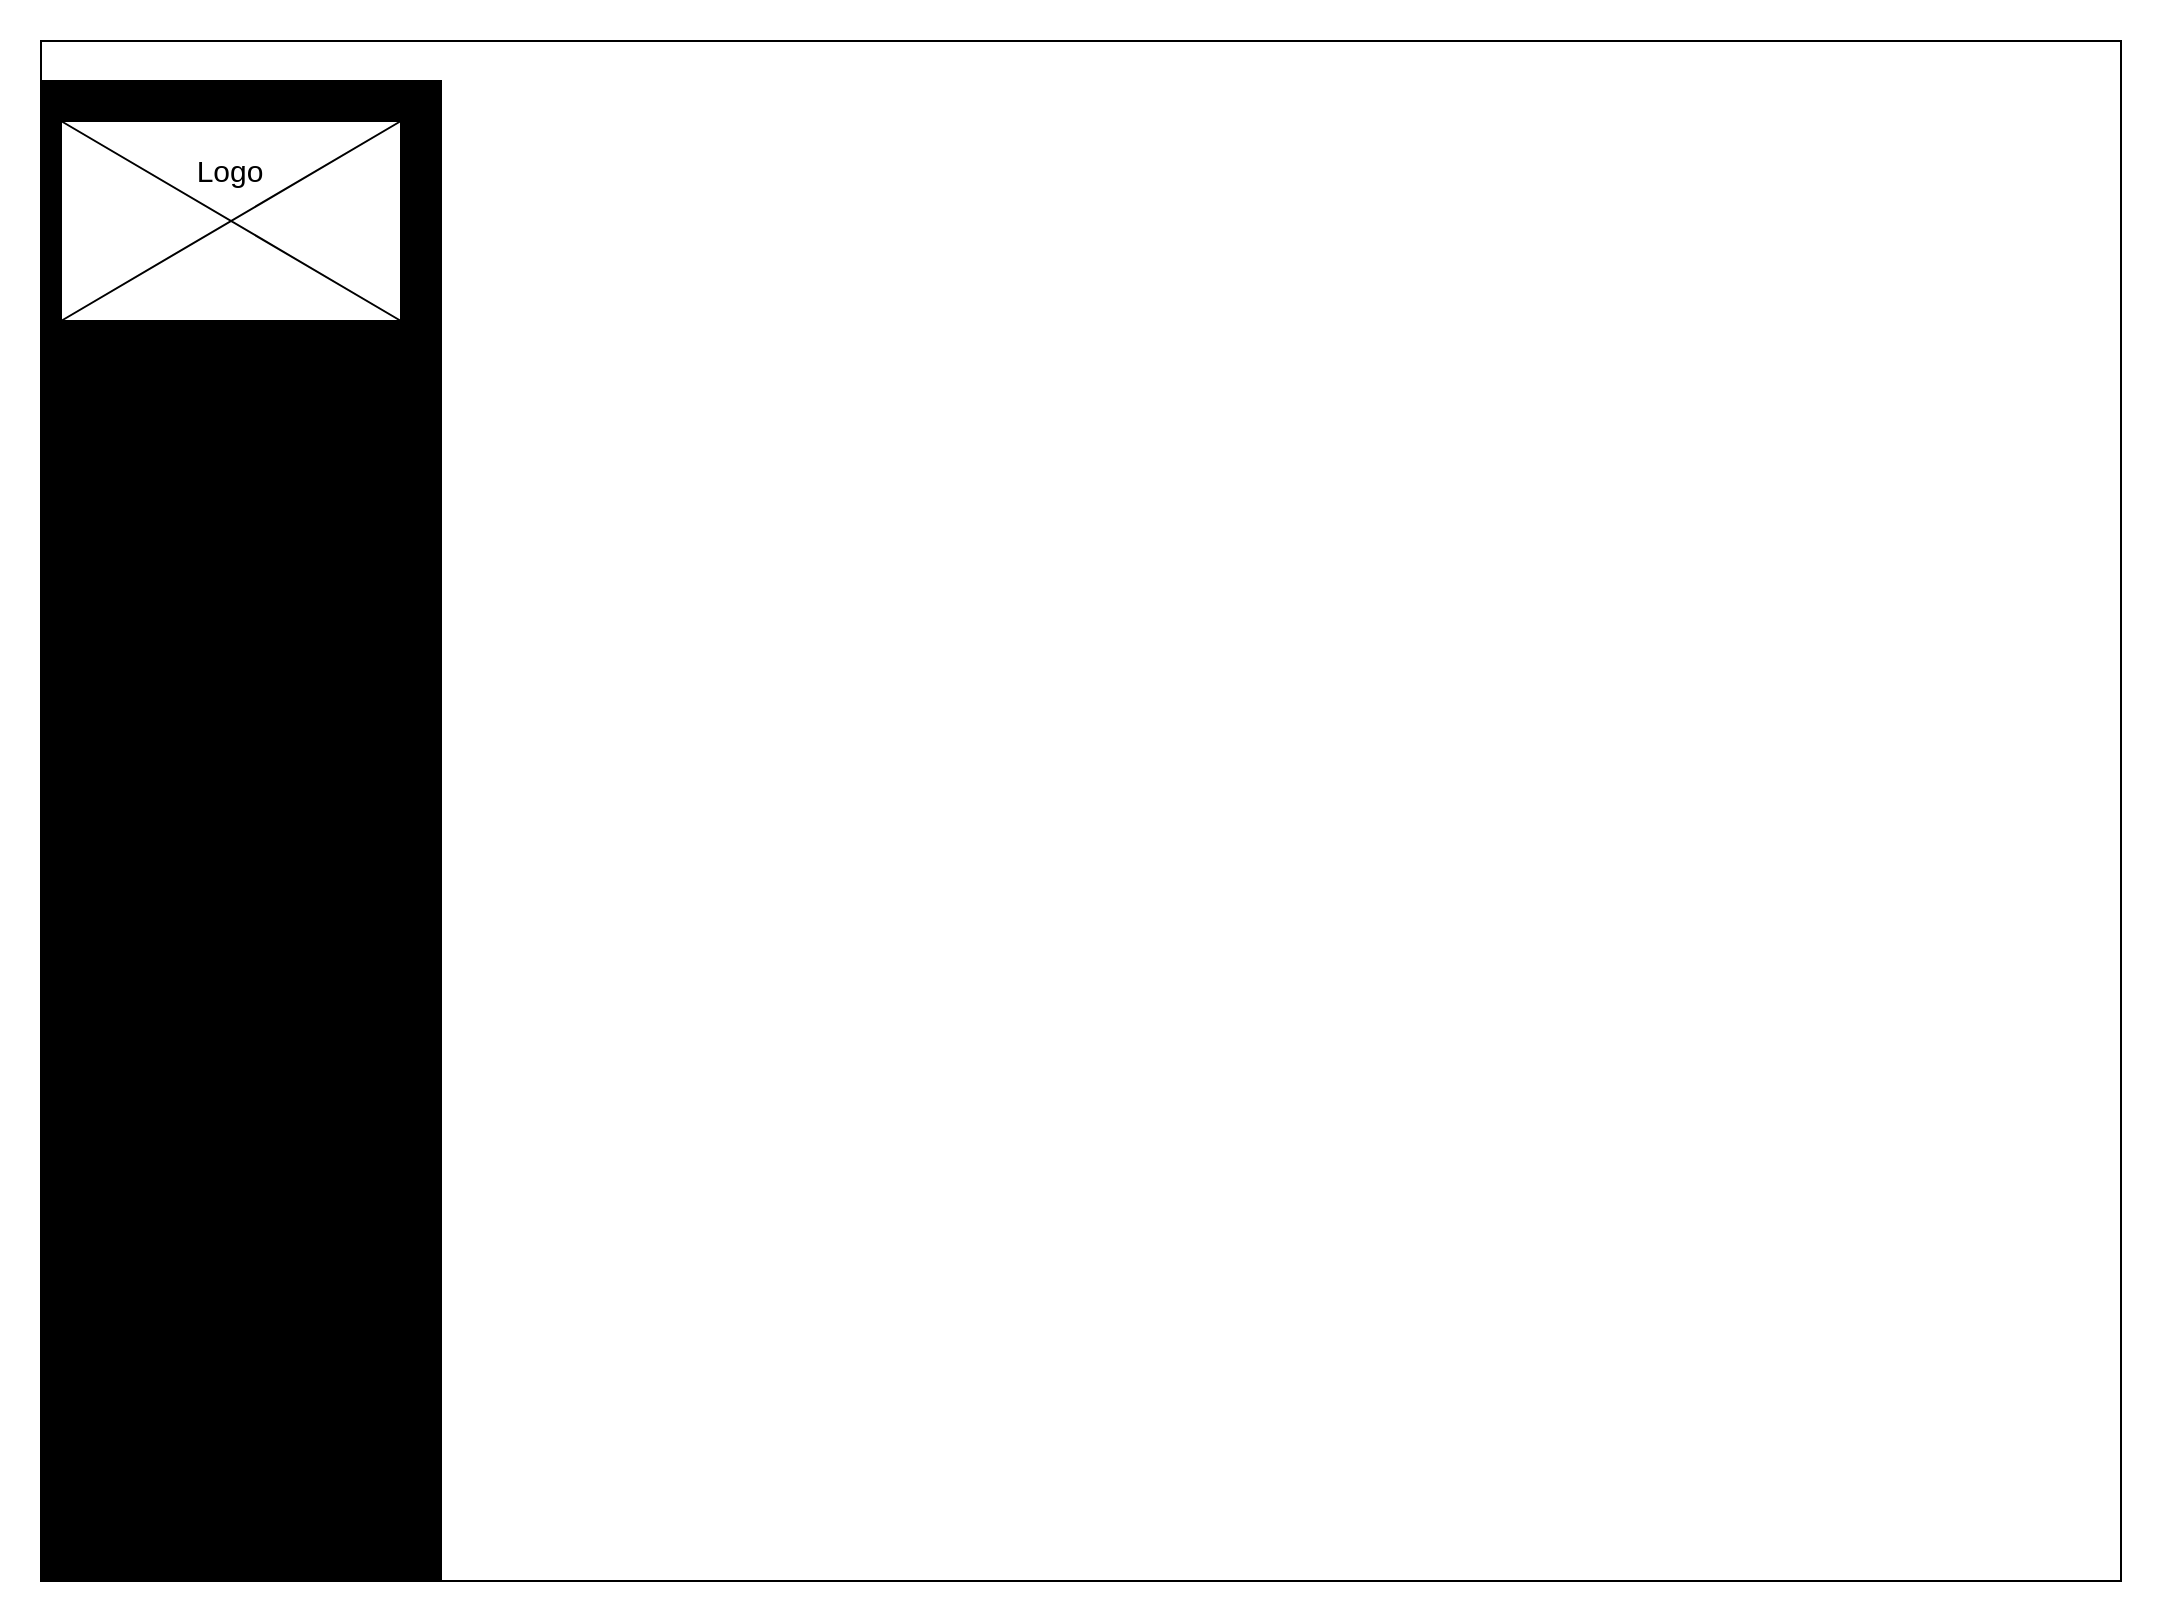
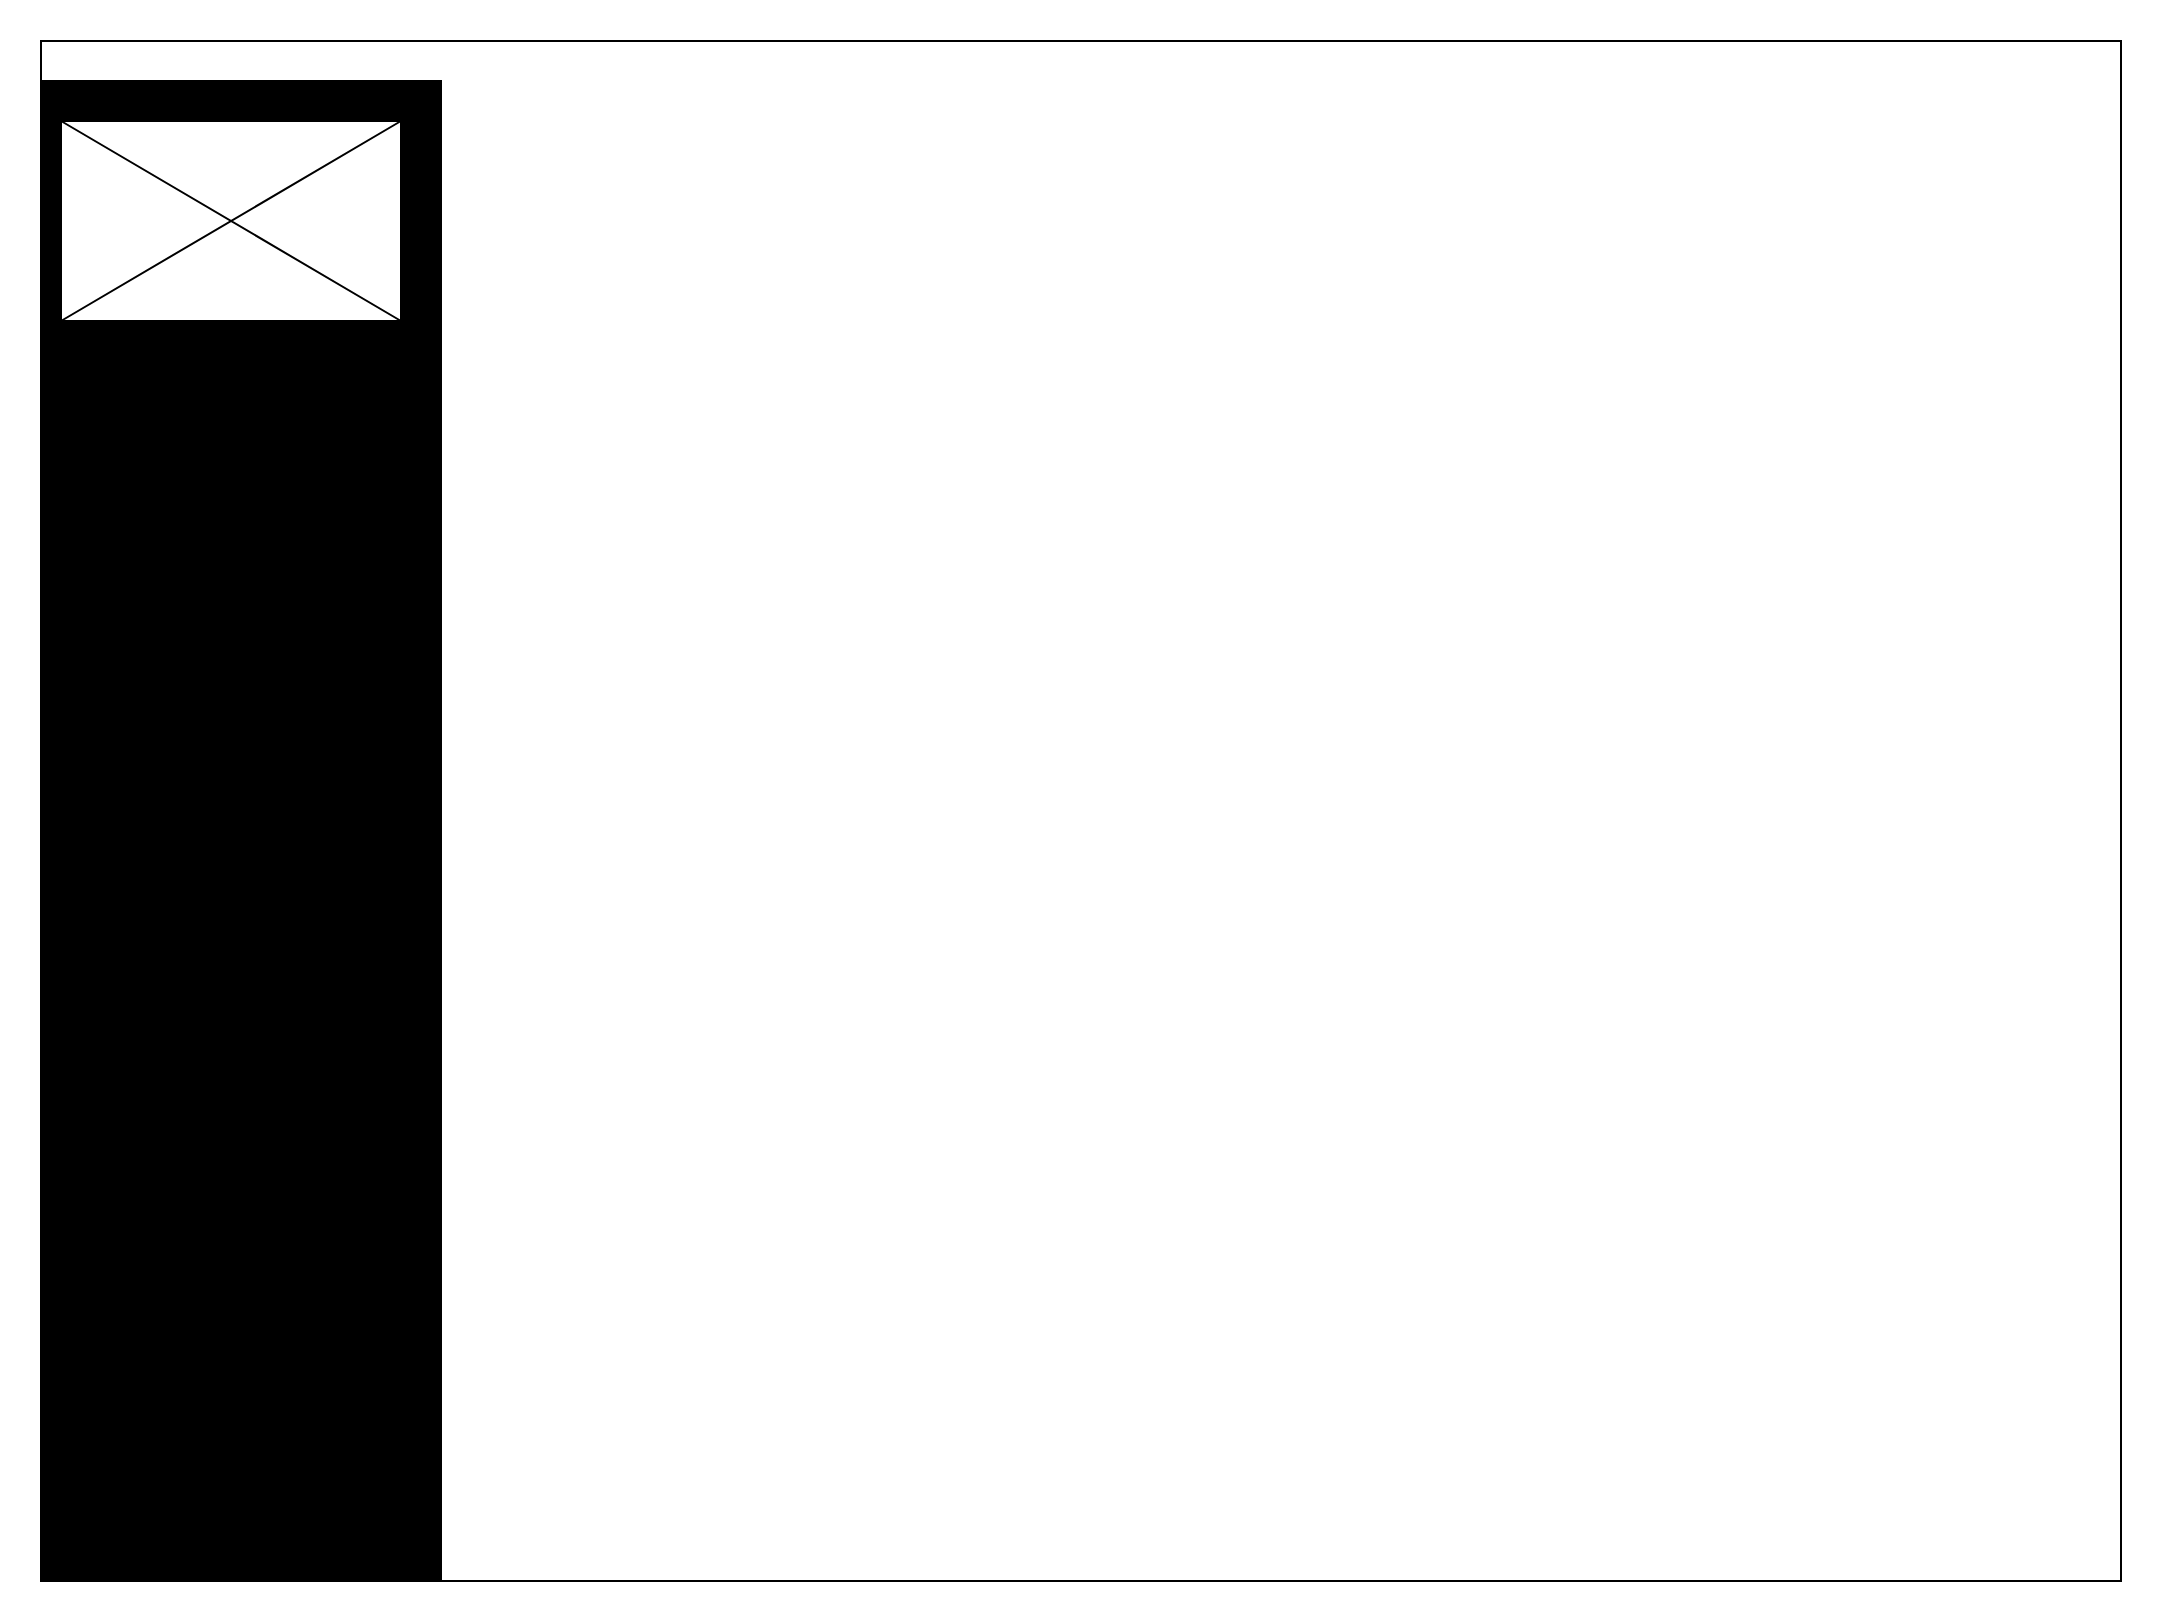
- <mxCell id="6" value="Logo" style="text;html=1;align=center;verticalAlign=middle;whiteSpace=wrap;rounded=0;fontColor=light-dark(#000000,#000000);fontSize=15;" parent="1" vertex="1"><mxGeometry x="85" y="70" width="60" height="30" as="geometry" /></mxCell>
